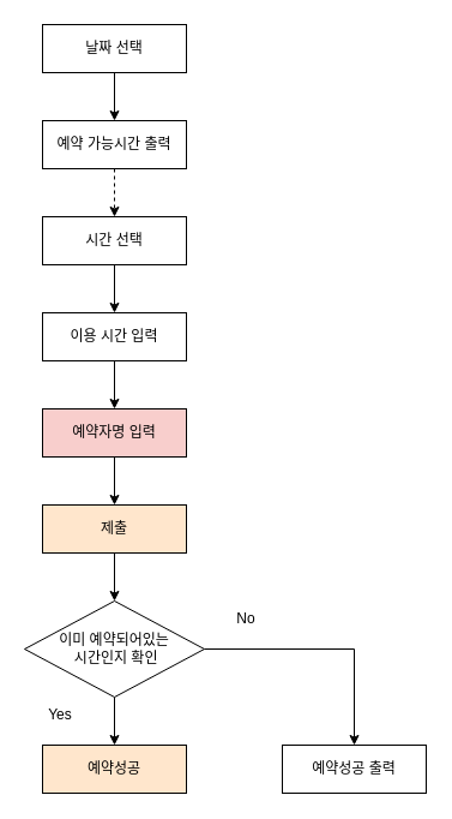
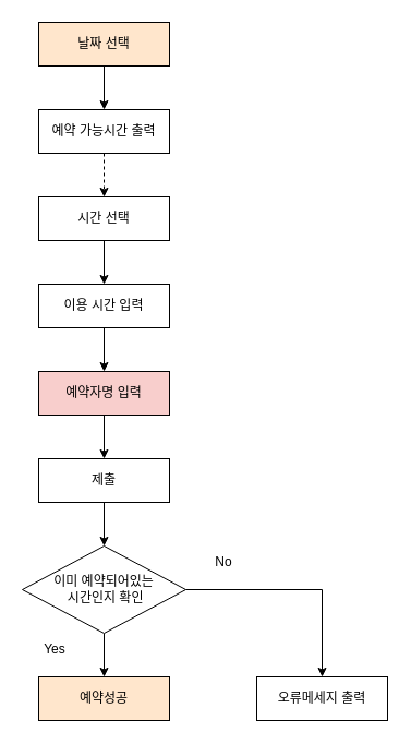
- <mxCell id="3" value="날짜 선택" style="rounded=0;whiteSpace=wrap;html=1;" vertex="1" parent="1"><mxGeometry x="35" y="20" width="120" height="40" as="geometry" /></mxCell>
+ <mxCell id="3" value="날짜 선택" style="rounded=0;whiteSpace=wrap;html=1;fillColor=#ffe6cc;" vertex="1" parent="1"><mxGeometry x="35" y="20" width="120" height="40" as="geometry" /></mxCell>
- <mxCell id="13" value="제출" style="rounded=0;whiteSpace=wrap;html=1;fillColor=#ffe6cc;" vertex="1" parent="1"><mxGeometry x="35" y="420" width="120" height="40" as="geometry" /></mxCell>
+ <mxCell id="13" value="제출" style="rounded=0;whiteSpace=wrap;html=1;" vertex="1" parent="1"><mxGeometry x="35" y="420" width="120" height="40" as="geometry" /></mxCell>
- <mxCell id="19" value="예약성공 출력" style="rounded=0;whiteSpace=wrap;html=1;" vertex="1" parent="1"><mxGeometry x="235" y="620" width="120" height="40" as="geometry" /></mxCell>
+ <mxCell id="19" value="오류메세지 출력" style="rounded=0;whiteSpace=wrap;html=1;" vertex="1" parent="1"><mxGeometry x="235" y="620" width="120" height="40" as="geometry" /></mxCell>
